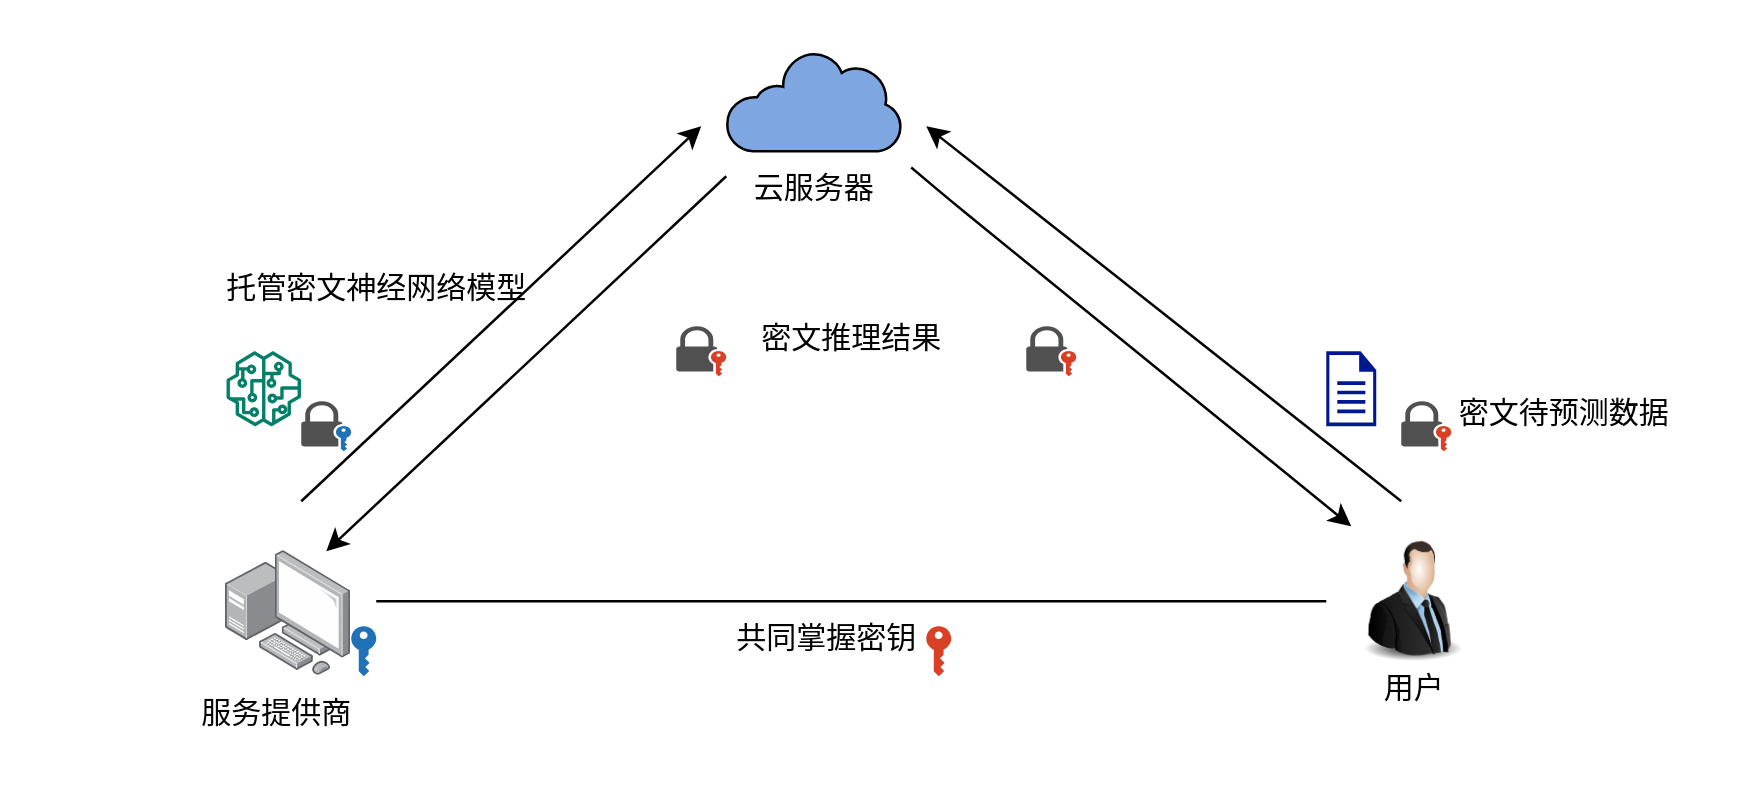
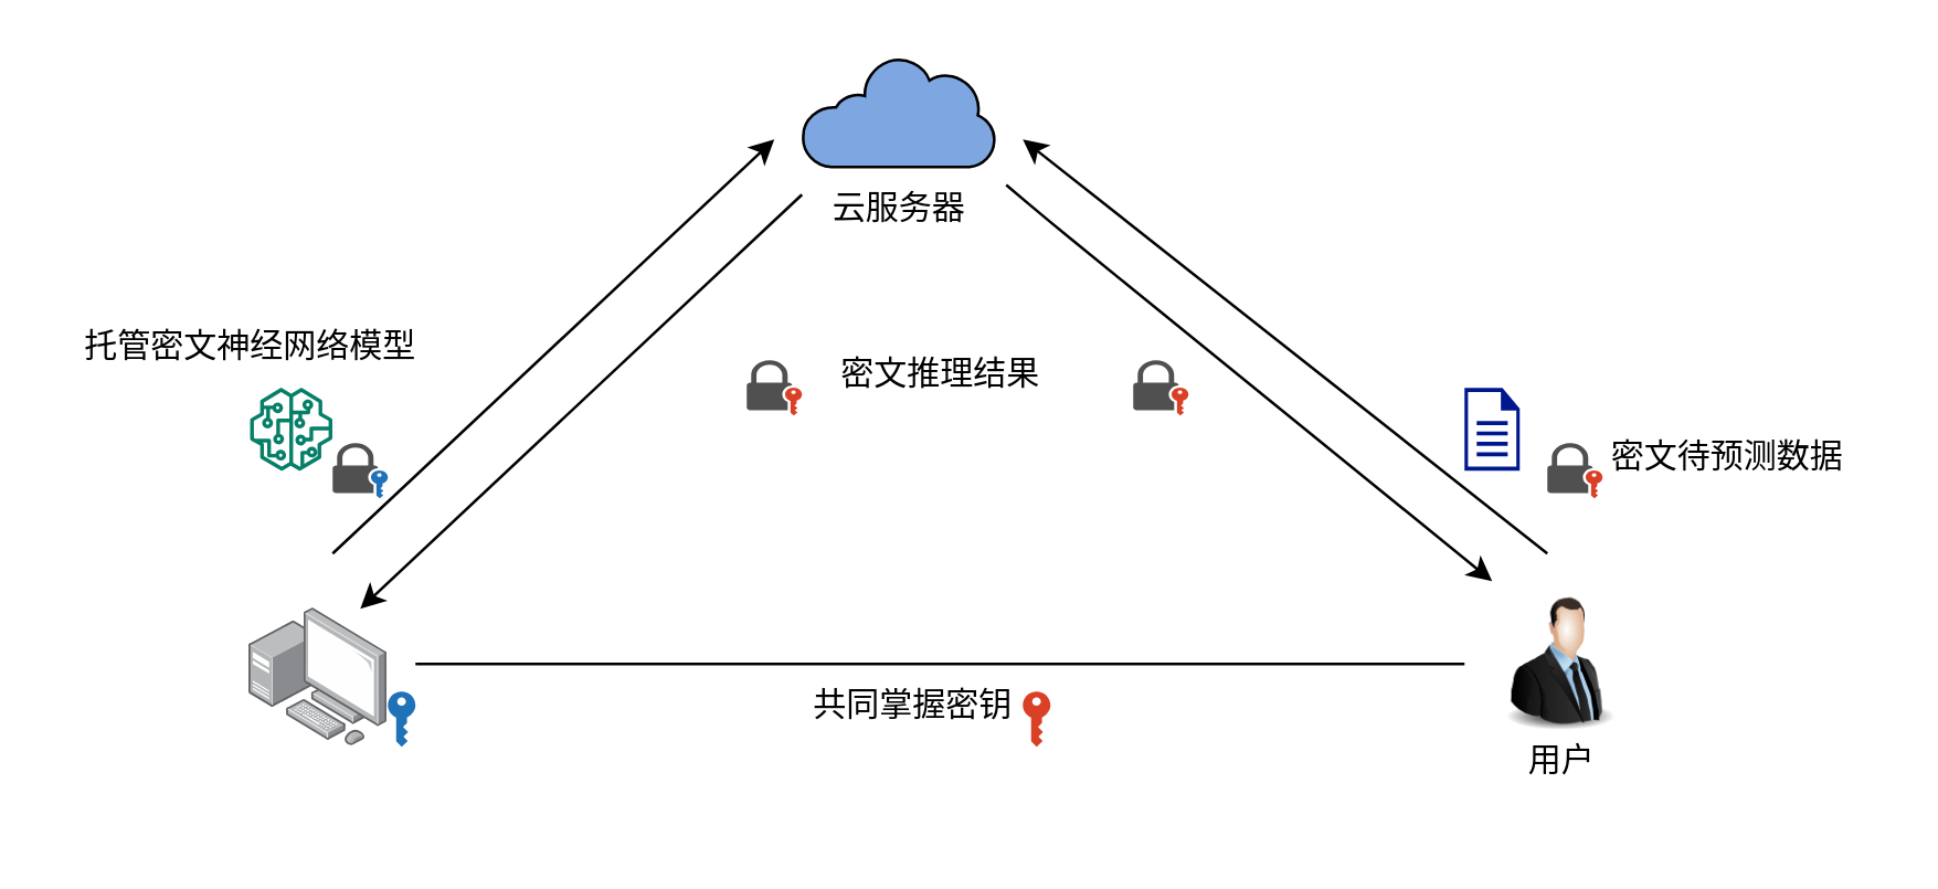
- <mxCell id="5" value="托管密文神经网络模型" style="text;html=1;align=center;verticalAlign=middle;resizable=0;points=[];autosize=1;strokeColor=none;fillColor=none;" parent="1" vertex="1"><mxGeometry x="80" y="100" width="140" height="30" as="geometry" /></mxCell>
+ <mxCell id="5" value="托管密文神经网络模型" style="text;html=1;align=center;verticalAlign=middle;resizable=0;points=[];autosize=1;strokeColor=none;fillColor=none;" parent="1" vertex="1"><mxGeometry x="20" y="110" width="140" height="30" as="geometry" /></mxCell>
- <mxCell id="31" value="服务提供商" style="text;html=1;align=center;verticalAlign=middle;resizable=0;points=[];autosize=1;strokeColor=none;fillColor=none;container=0;" parent="30" vertex="1"><mxGeometry y="50" width="80" height="30" as="geometry" /></mxCell>
